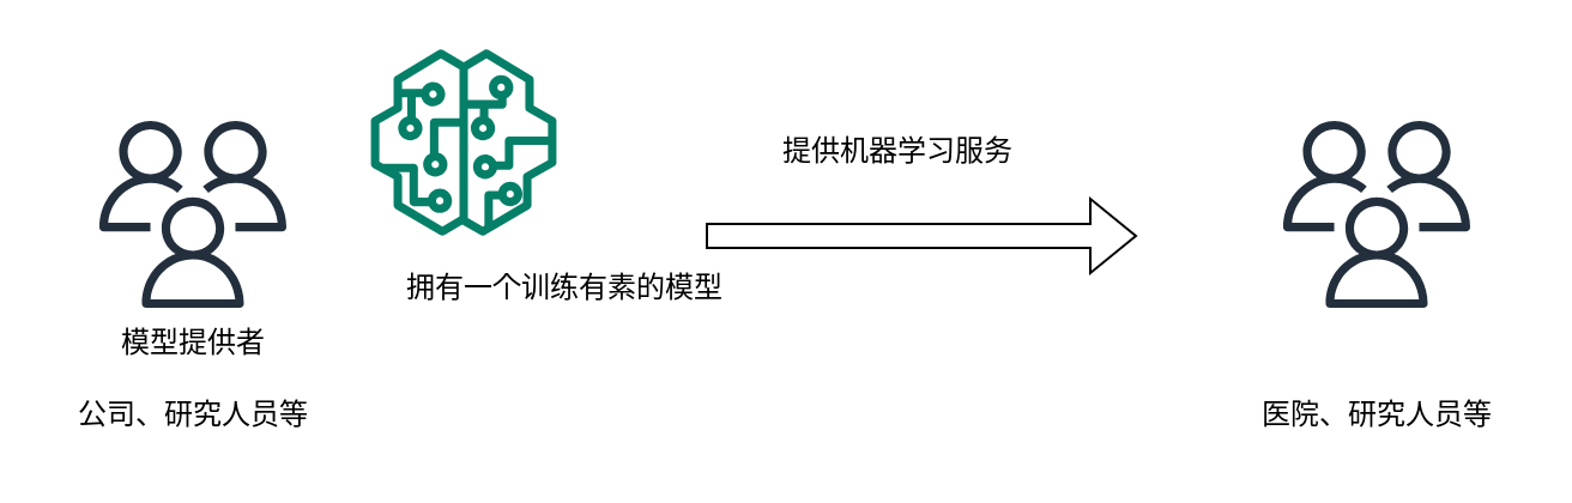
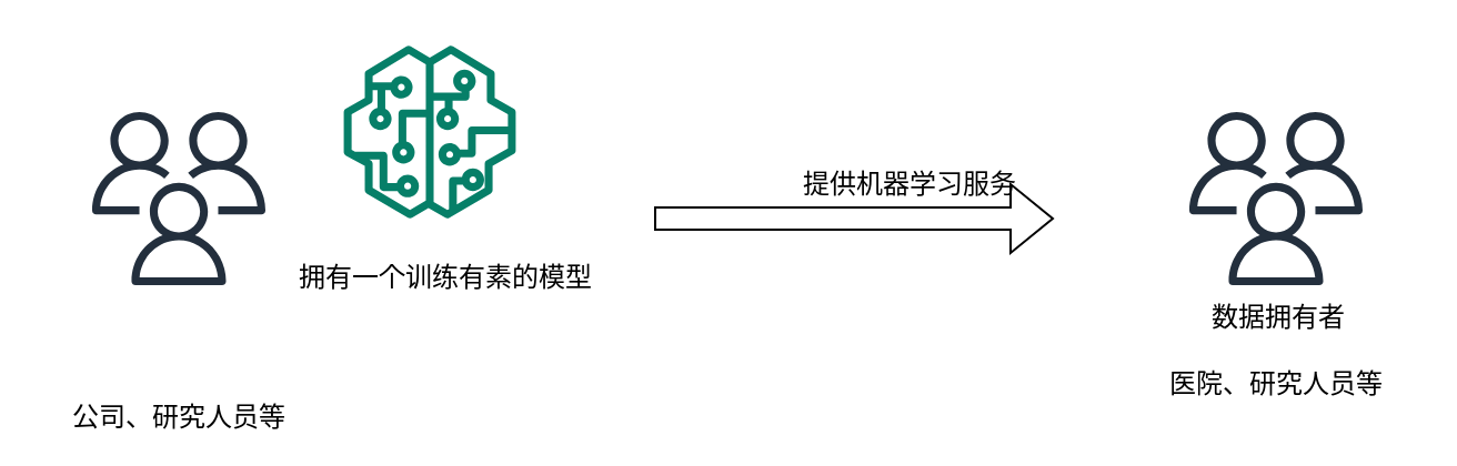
- <mxCell id="11" value="提供机器学习服务" style="text;html=1;align=center;verticalAlign=middle;resizable=0;points=[];autosize=1;strokeColor=none;fillColor=none;" vertex="1" parent="1"><mxGeometry x="314" y="48" width="120" height="30" as="geometry" /></mxCell>
+ <mxCell id="11" value="提供机器学习服务" style="text;html=1;align=center;verticalAlign=middle;resizable=0;points=[];autosize=1;strokeColor=none;fillColor=none;" vertex="1" parent="1"><mxGeometry x="349" y="68" width="120" height="30" as="geometry" /></mxCell>
- <mxCell id="7" value="拥有一个训练有素的模型" style="text;html=1;align=center;verticalAlign=middle;resizable=0;points=[];autosize=1;strokeColor=none;fillColor=none;" vertex="1" parent="1"><mxGeometry x="155" y="105" width="160" height="30" as="geometry" /></mxCell>
+ <mxCell id="7" value="拥有一个训练有素的模型" style="text;html=1;align=center;verticalAlign=middle;resizable=0;points=[];autosize=1;strokeColor=none;fillColor=none;" vertex="1" parent="1"><mxGeometry x="120" y="110" width="160" height="30" as="geometry" /></mxCell>
- <mxCell id="3" value="模型提供者" style="text;html=1;align=center;verticalAlign=middle;resizable=0;points=[];autosize=1;strokeColor=none;fillColor=none;" vertex="1" parent="1"><mxGeometry x="40" y="128" width="80" height="30" as="geometry" /></mxCell>
+ <mxCell id="8" value="数据拥有者" style="text;html=1;align=center;verticalAlign=middle;resizable=0;points=[];autosize=1;strokeColor=none;fillColor=none;" vertex="1" parent="1"><mxGeometry x="535" y="128" width="80" height="30" as="geometry" /></mxCell>
- <mxCell id="6" value="公司、研究人员等" style="text;html=1;align=center;verticalAlign=middle;resizable=0;points=[];autosize=1;strokeColor=none;fillColor=none;" vertex="1" parent="1"><mxGeometry x="20" y="158" width="120" height="30" as="geometry" /></mxCell>
+ <mxCell id="6" value="公司、研究人员等" style="text;html=1;align=center;verticalAlign=middle;resizable=0;points=[];autosize=1;strokeColor=none;fillColor=none;" vertex="1" parent="1"><mxGeometry x="20" y="173" width="120" height="30" as="geometry" /></mxCell>
